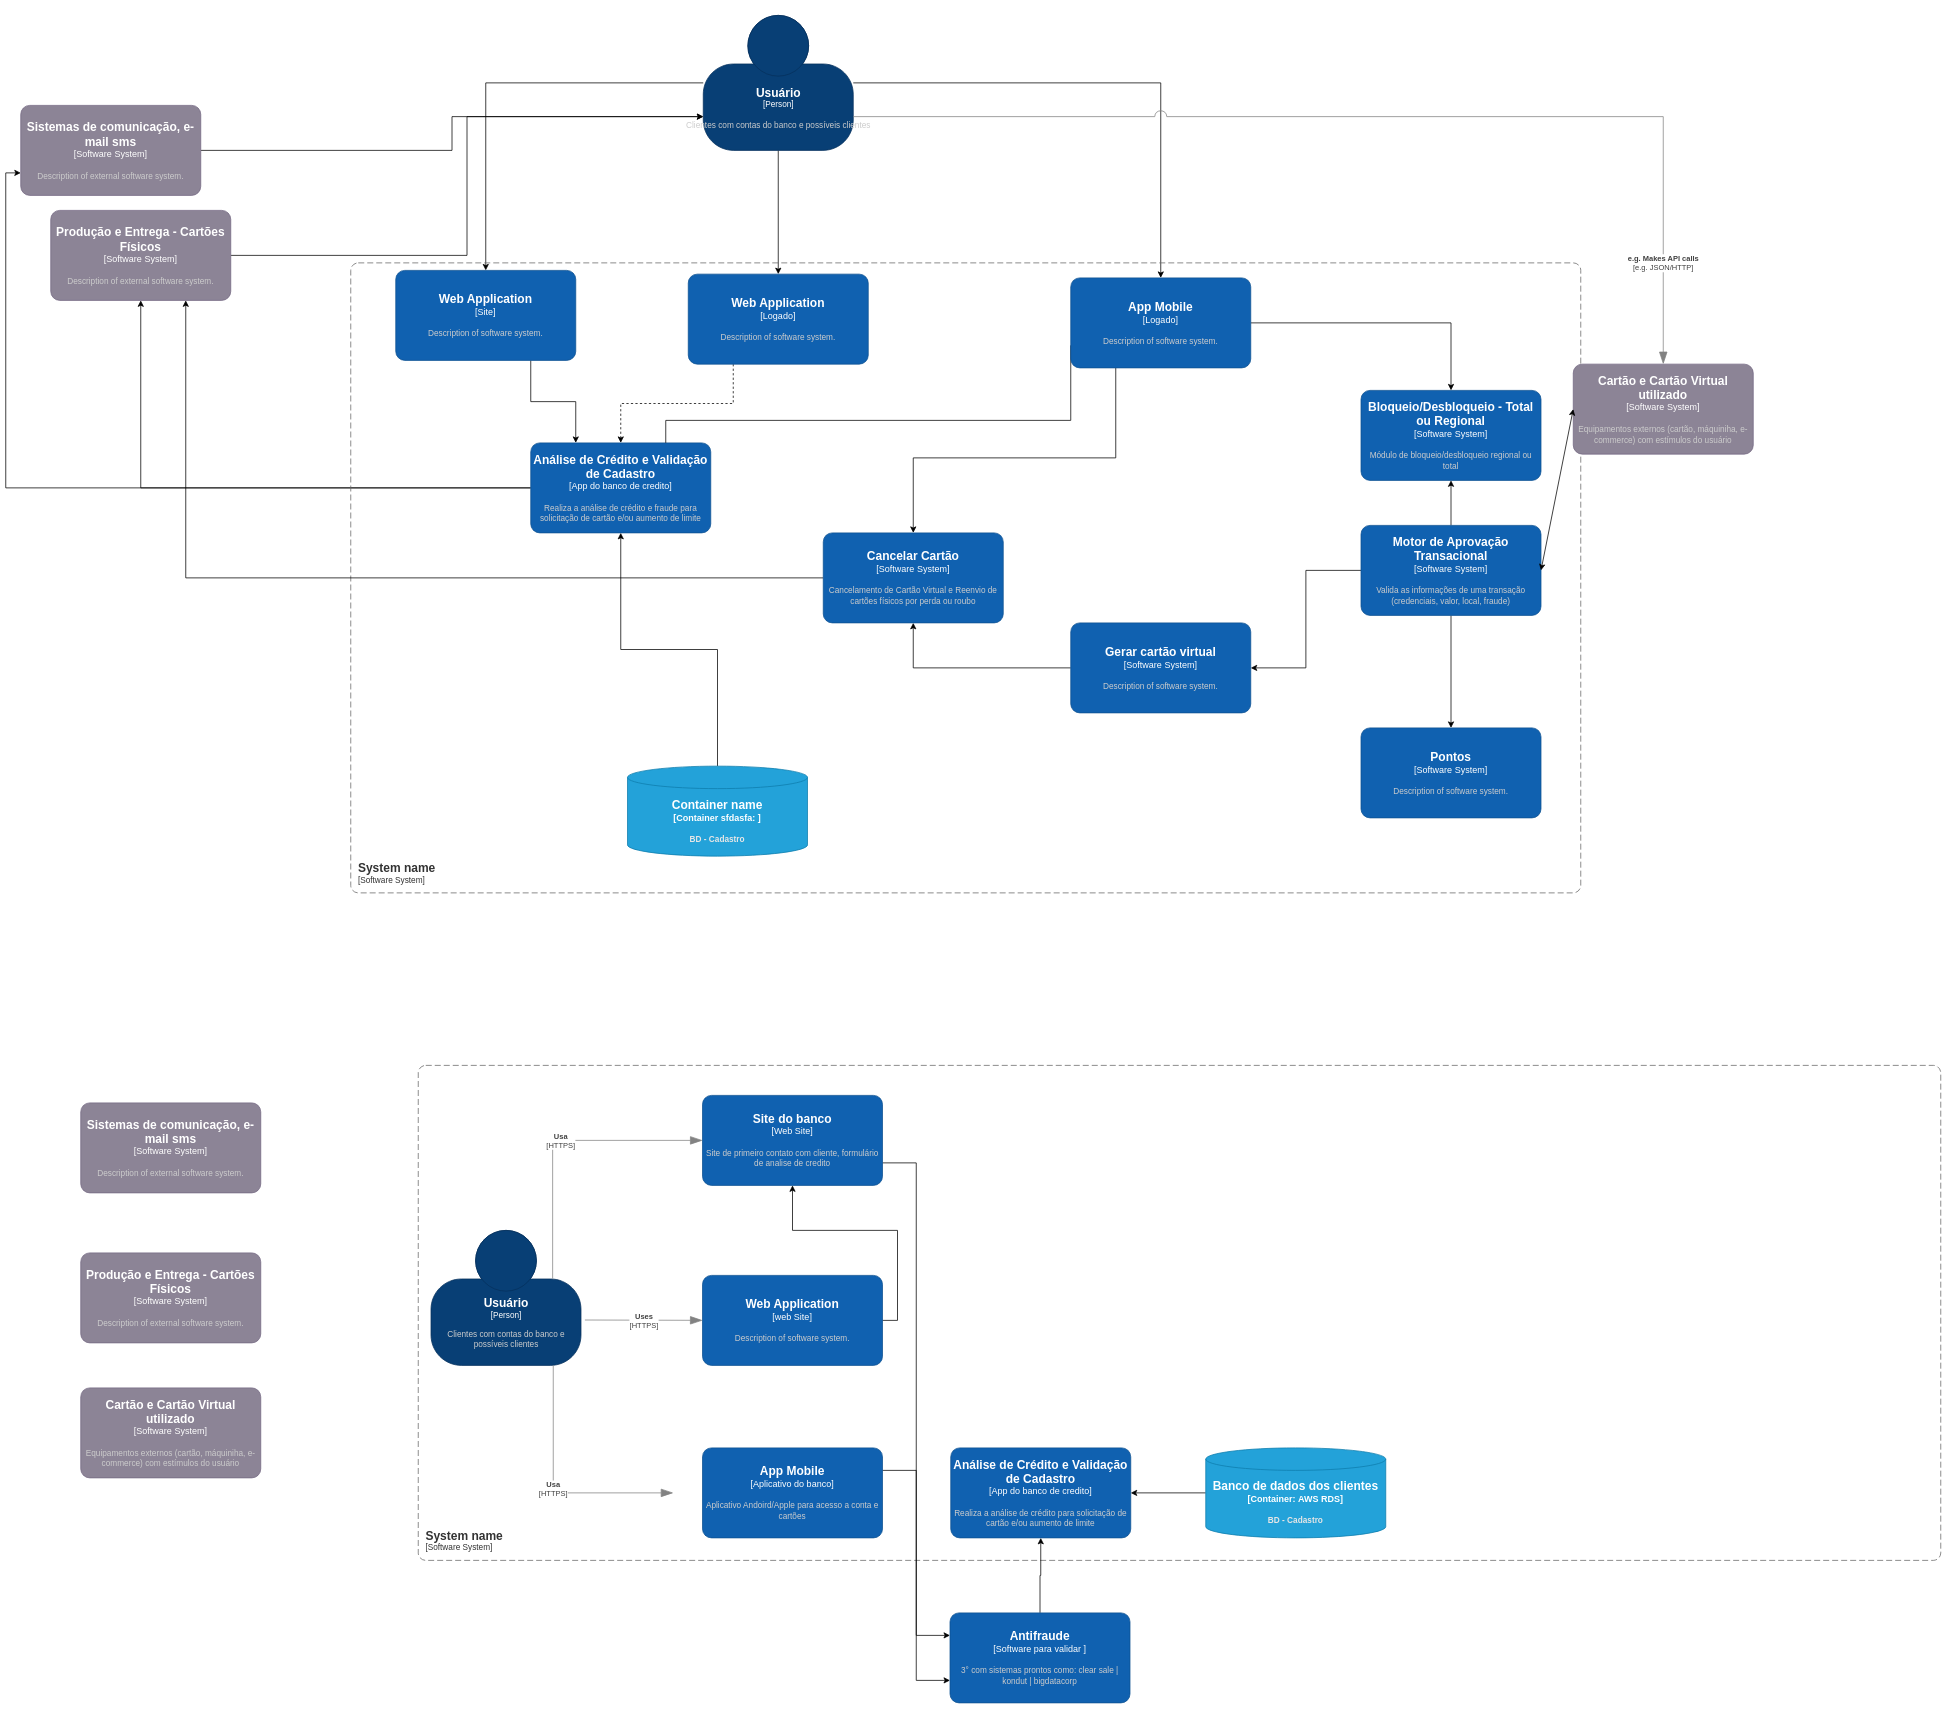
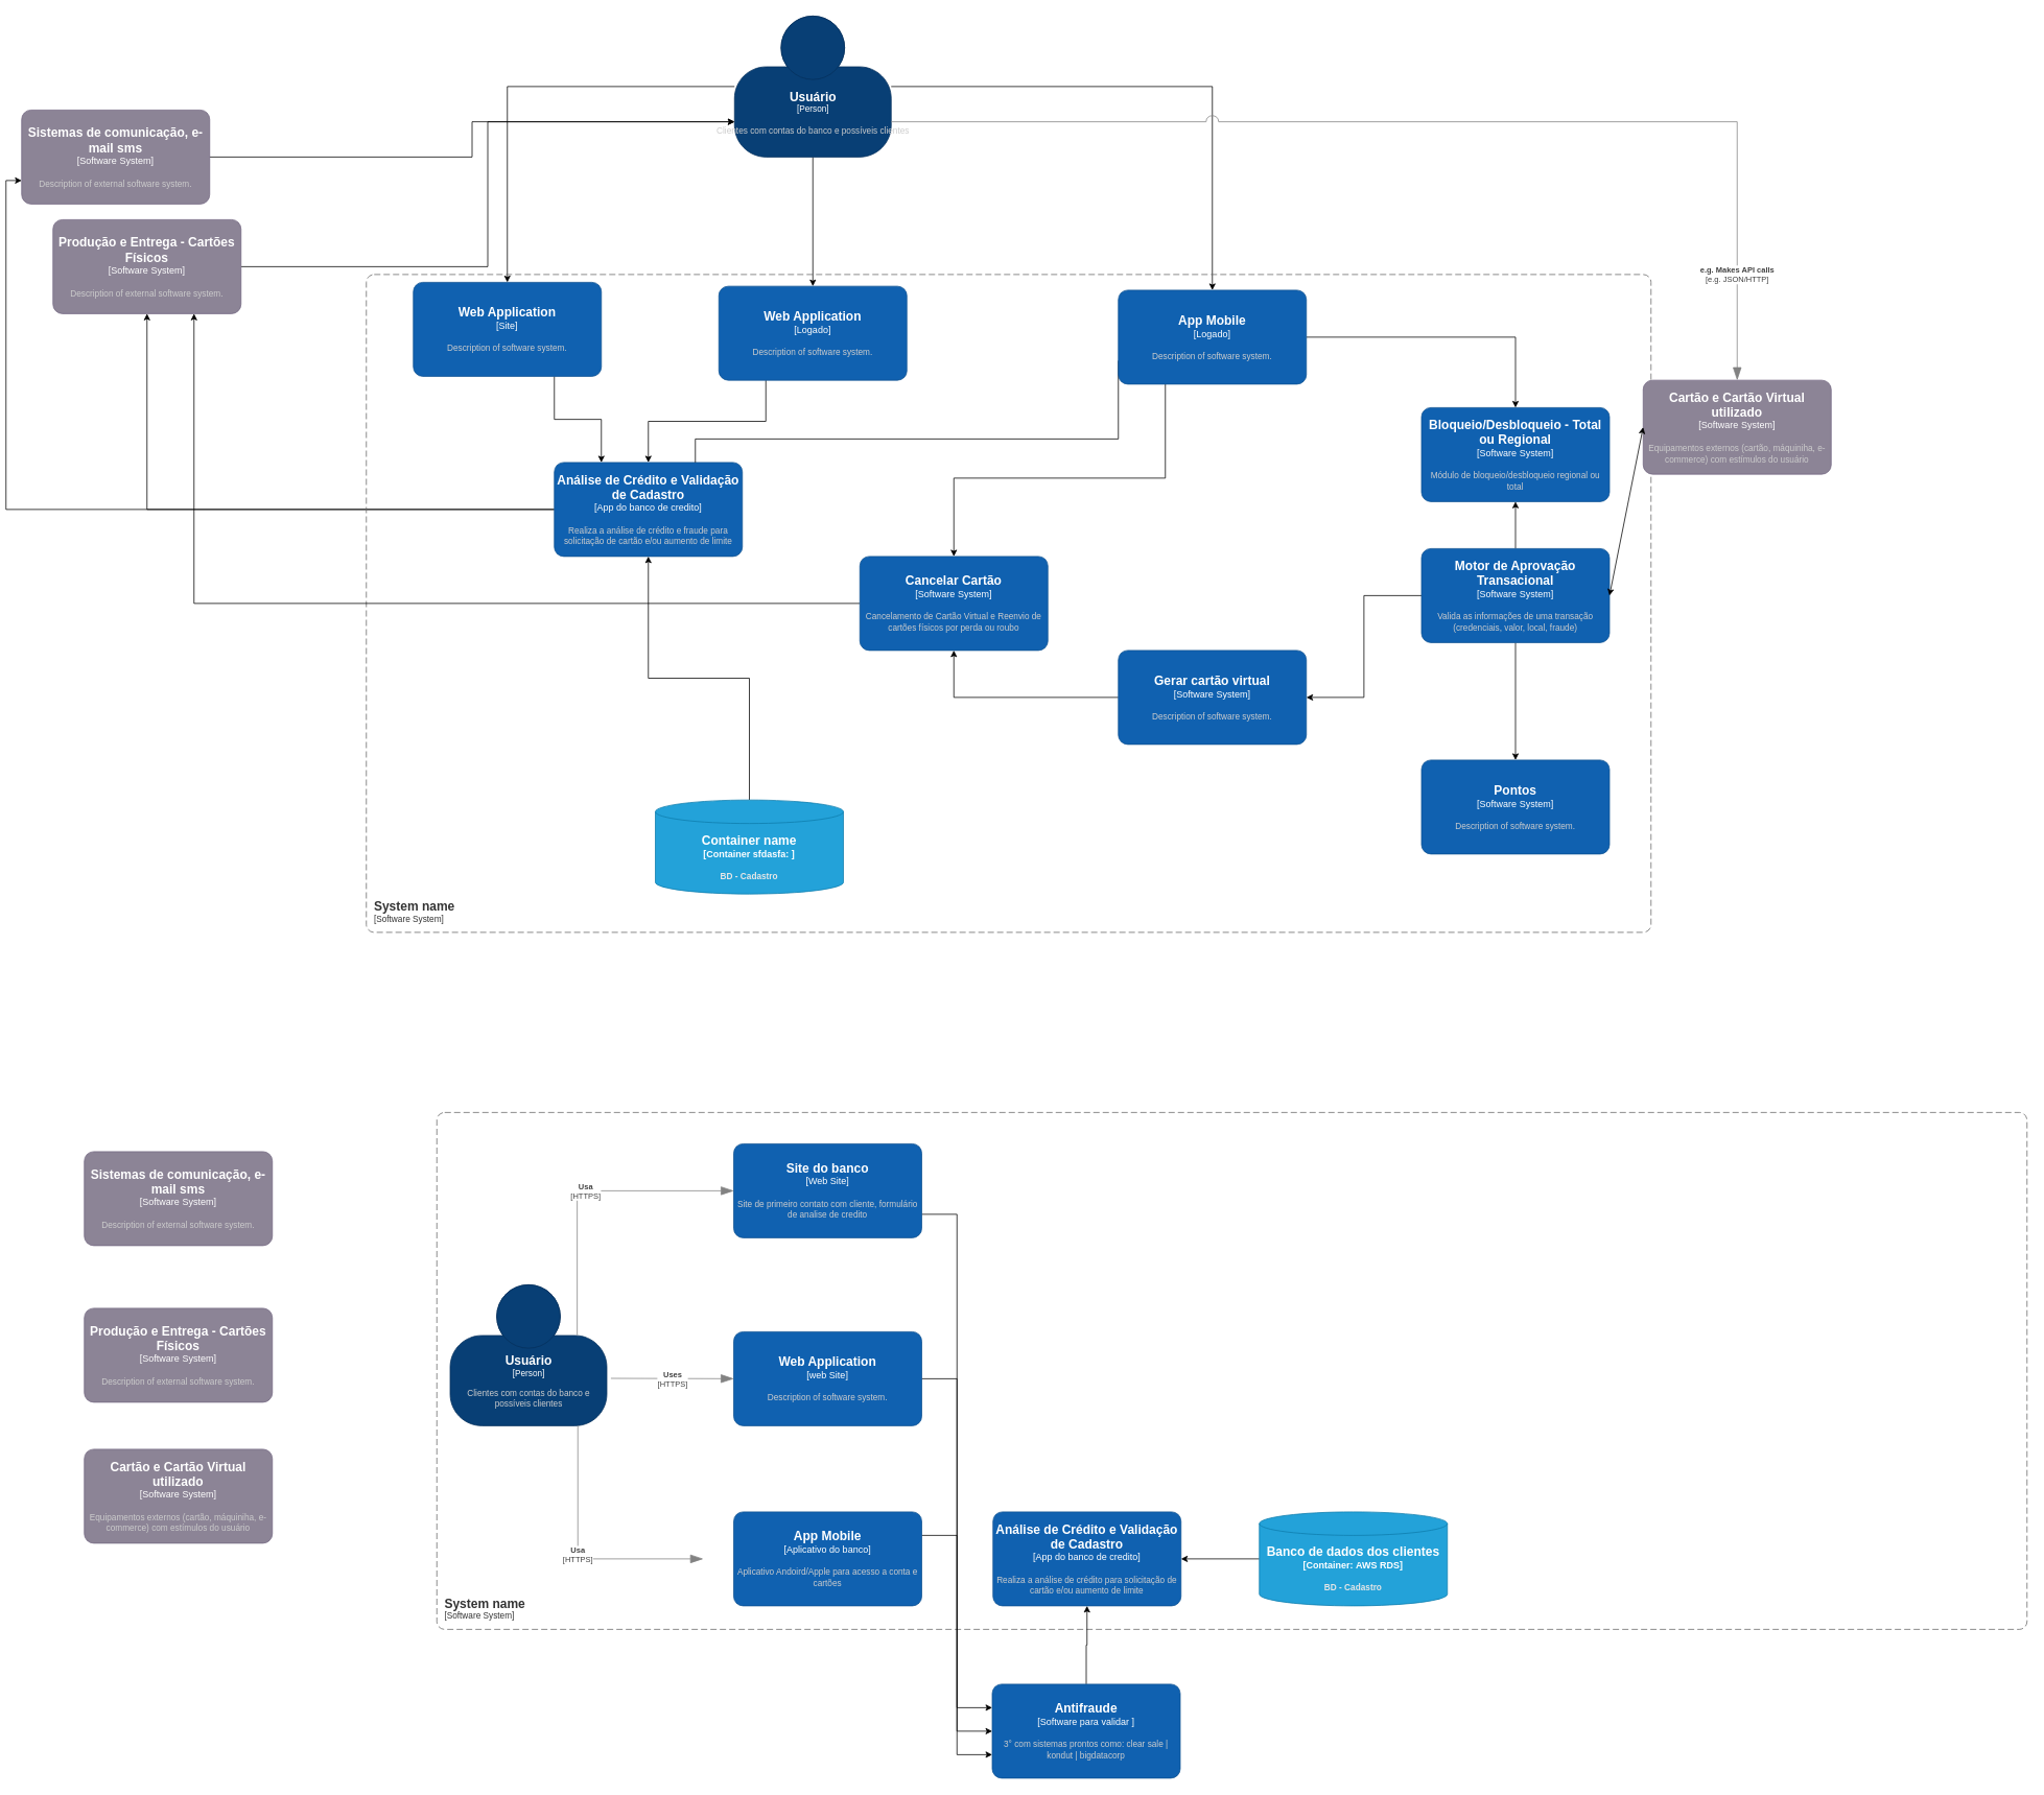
- <mxCell id="22" style="edgeStyle=orthogonalEdgeStyle;rounded=0;orthogonalLoop=1;jettySize=auto;html=1;exitX=0.25;exitY=1;exitDx=0;exitDy=0;exitPerimeter=0;entryX=0.5;entryY=0;entryDx=0;entryDy=0;entryPerimeter=0;dashed=1;" edge="1" parent="1" source="23" target="8"><mxGeometry relative="1" as="geometry" /></mxCell>
+ <mxCell id="22" style="edgeStyle=orthogonalEdgeStyle;rounded=0;orthogonalLoop=1;jettySize=auto;html=1;exitX=0.25;exitY=1;exitDx=0;exitDy=0;exitPerimeter=0;entryX=0.5;entryY=0;entryDx=0;entryDy=0;entryPerimeter=0;" edge="1" parent="1" source="23" target="8"><mxGeometry relative="1" as="geometry" /></mxCell>
- <mxCell id="42" style="edgeStyle=orthogonalEdgeStyle;rounded=0;orthogonalLoop=1;jettySize=auto;html=1;exitX=1;exitY=0.5;exitDx=0;exitDy=0;exitPerimeter=0;" edge="1" parent="1" source="43" target="45"><mxGeometry relative="1" as="geometry"><mxPoint x="1300" y="1760" as="targetPoint" /></mxGeometry></mxCell>
+ <mxCell id="42" style="edgeStyle=orthogonalEdgeStyle;rounded=0;orthogonalLoop=1;jettySize=auto;html=1;exitX=1;exitY=0.5;exitDx=0;exitDy=0;exitPerimeter=0;entryX=0;entryY=0.5;entryDx=0;entryDy=0;entryPerimeter=0;" edge="1" parent="1" source="43" target="54"><mxGeometry relative="1" as="geometry"><mxPoint x="1300" y="1760" as="targetPoint" /></mxGeometry></mxCell>
